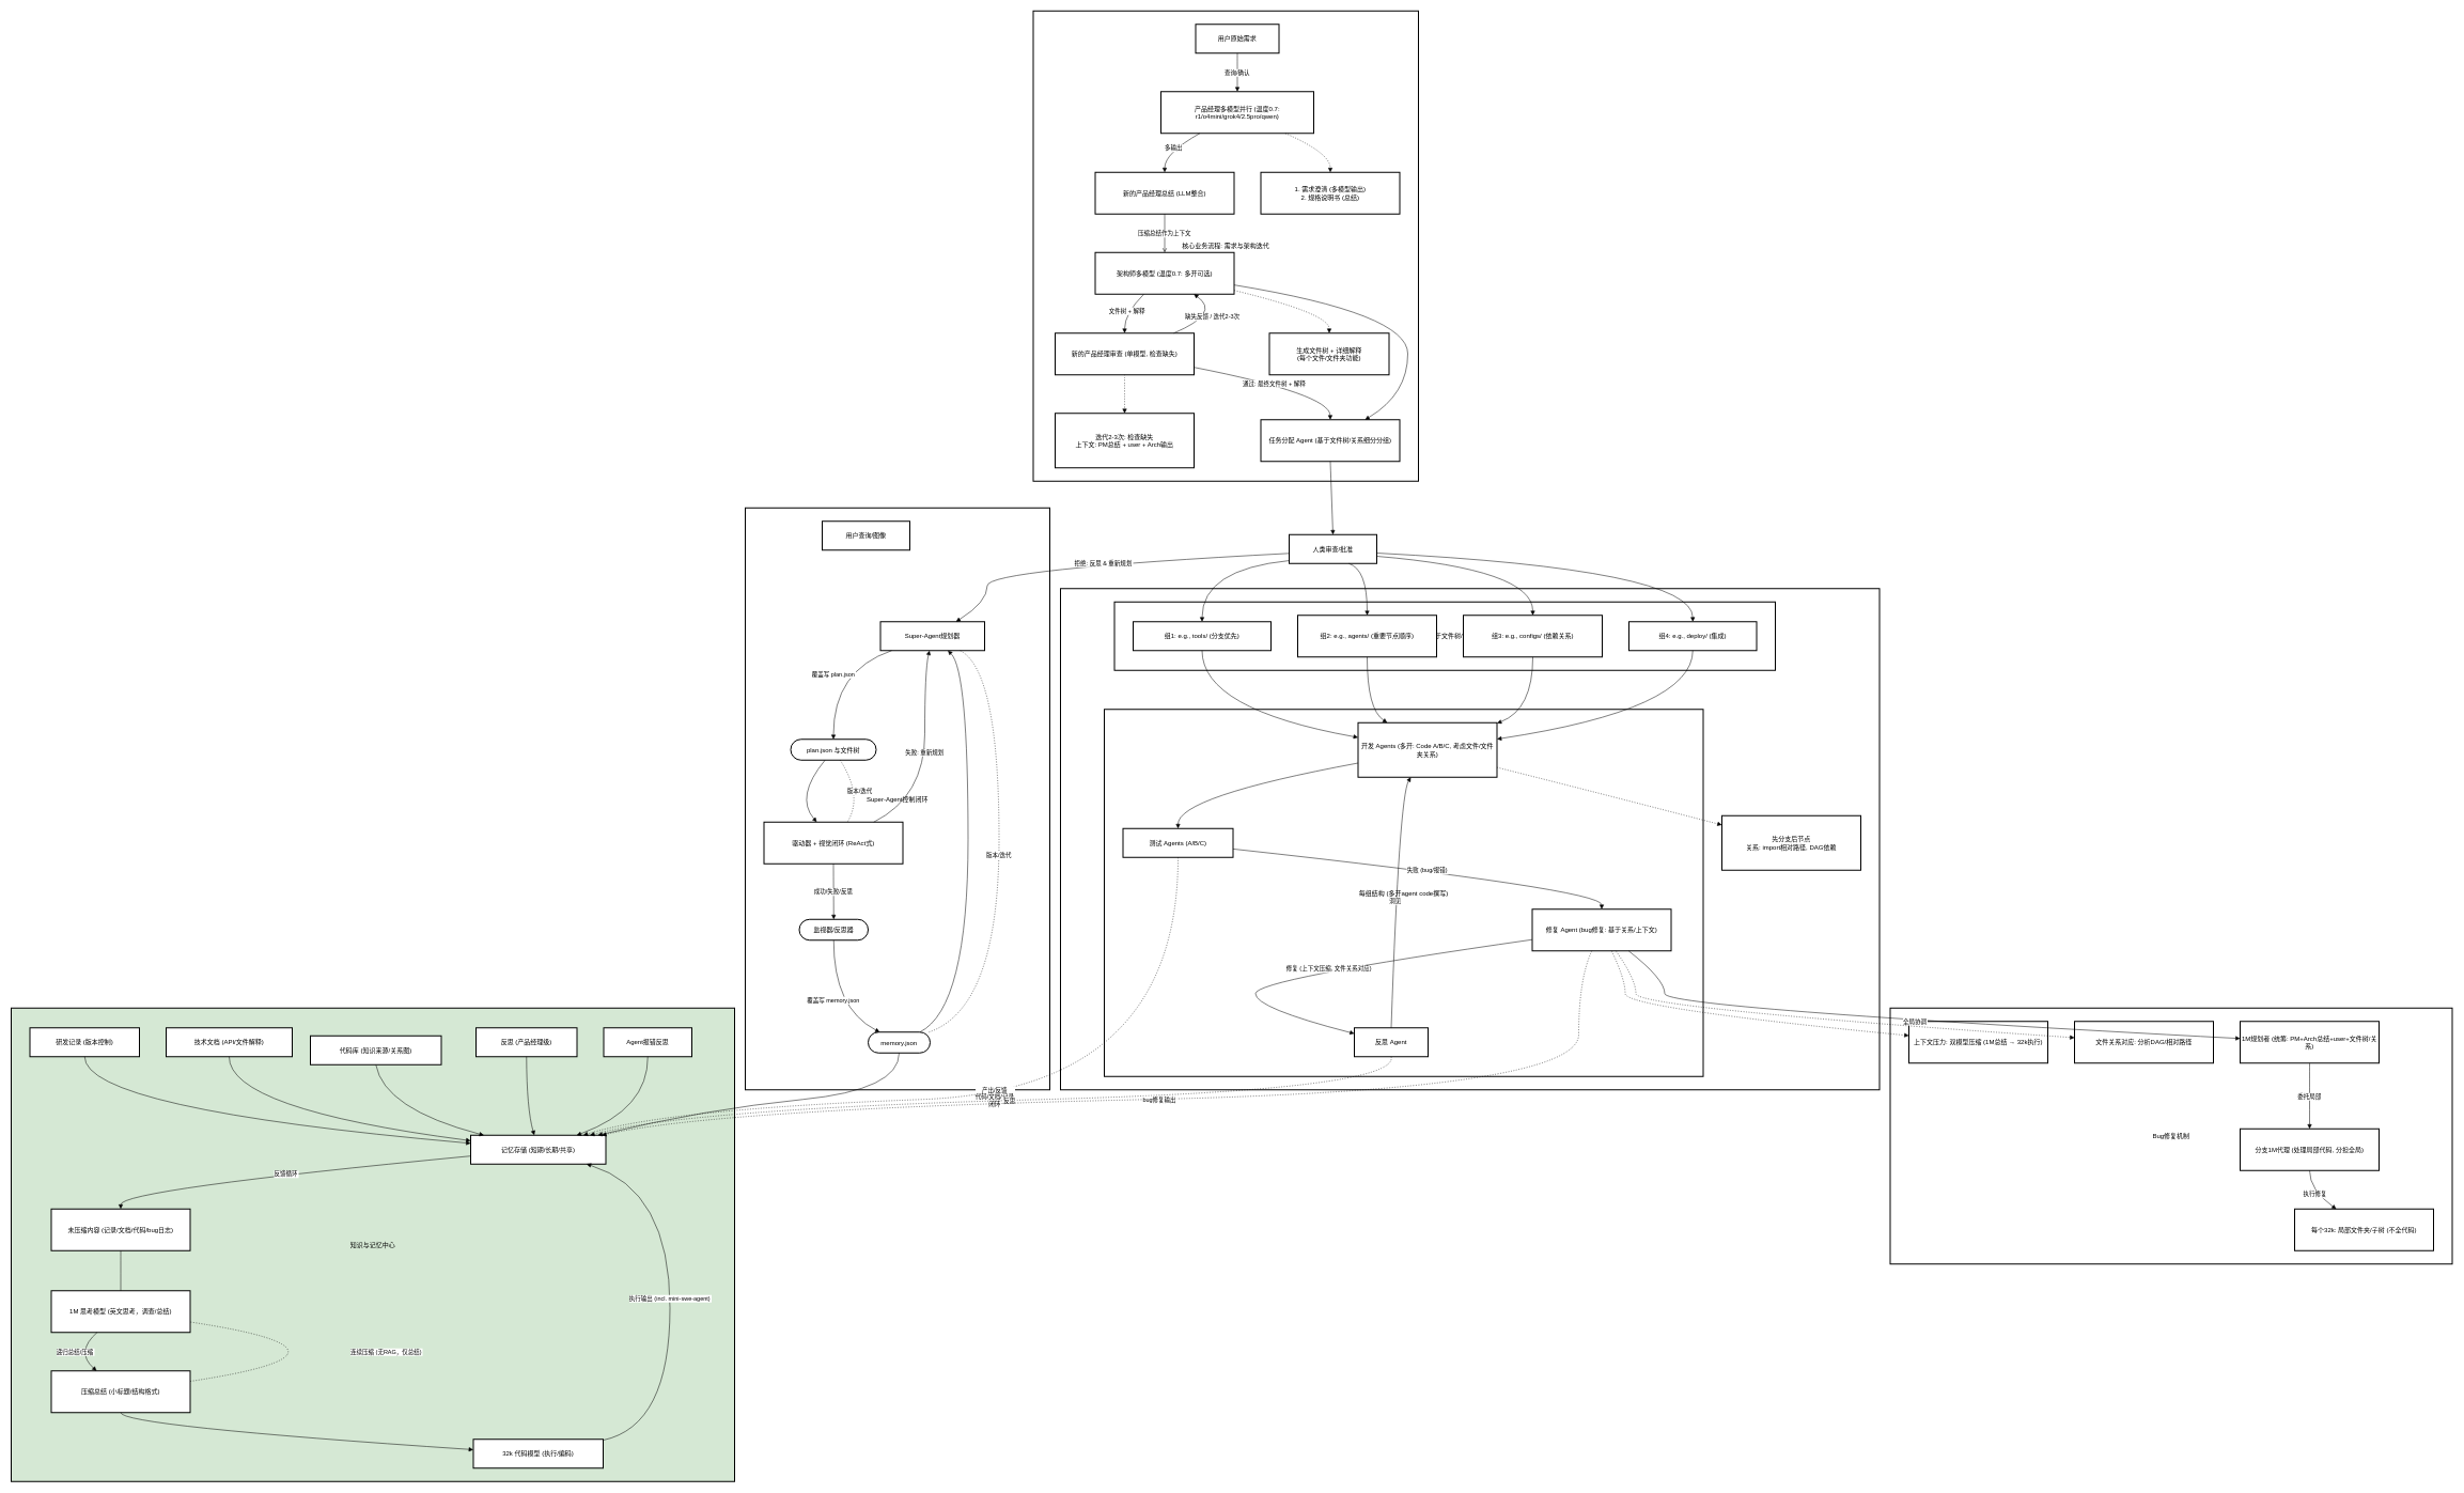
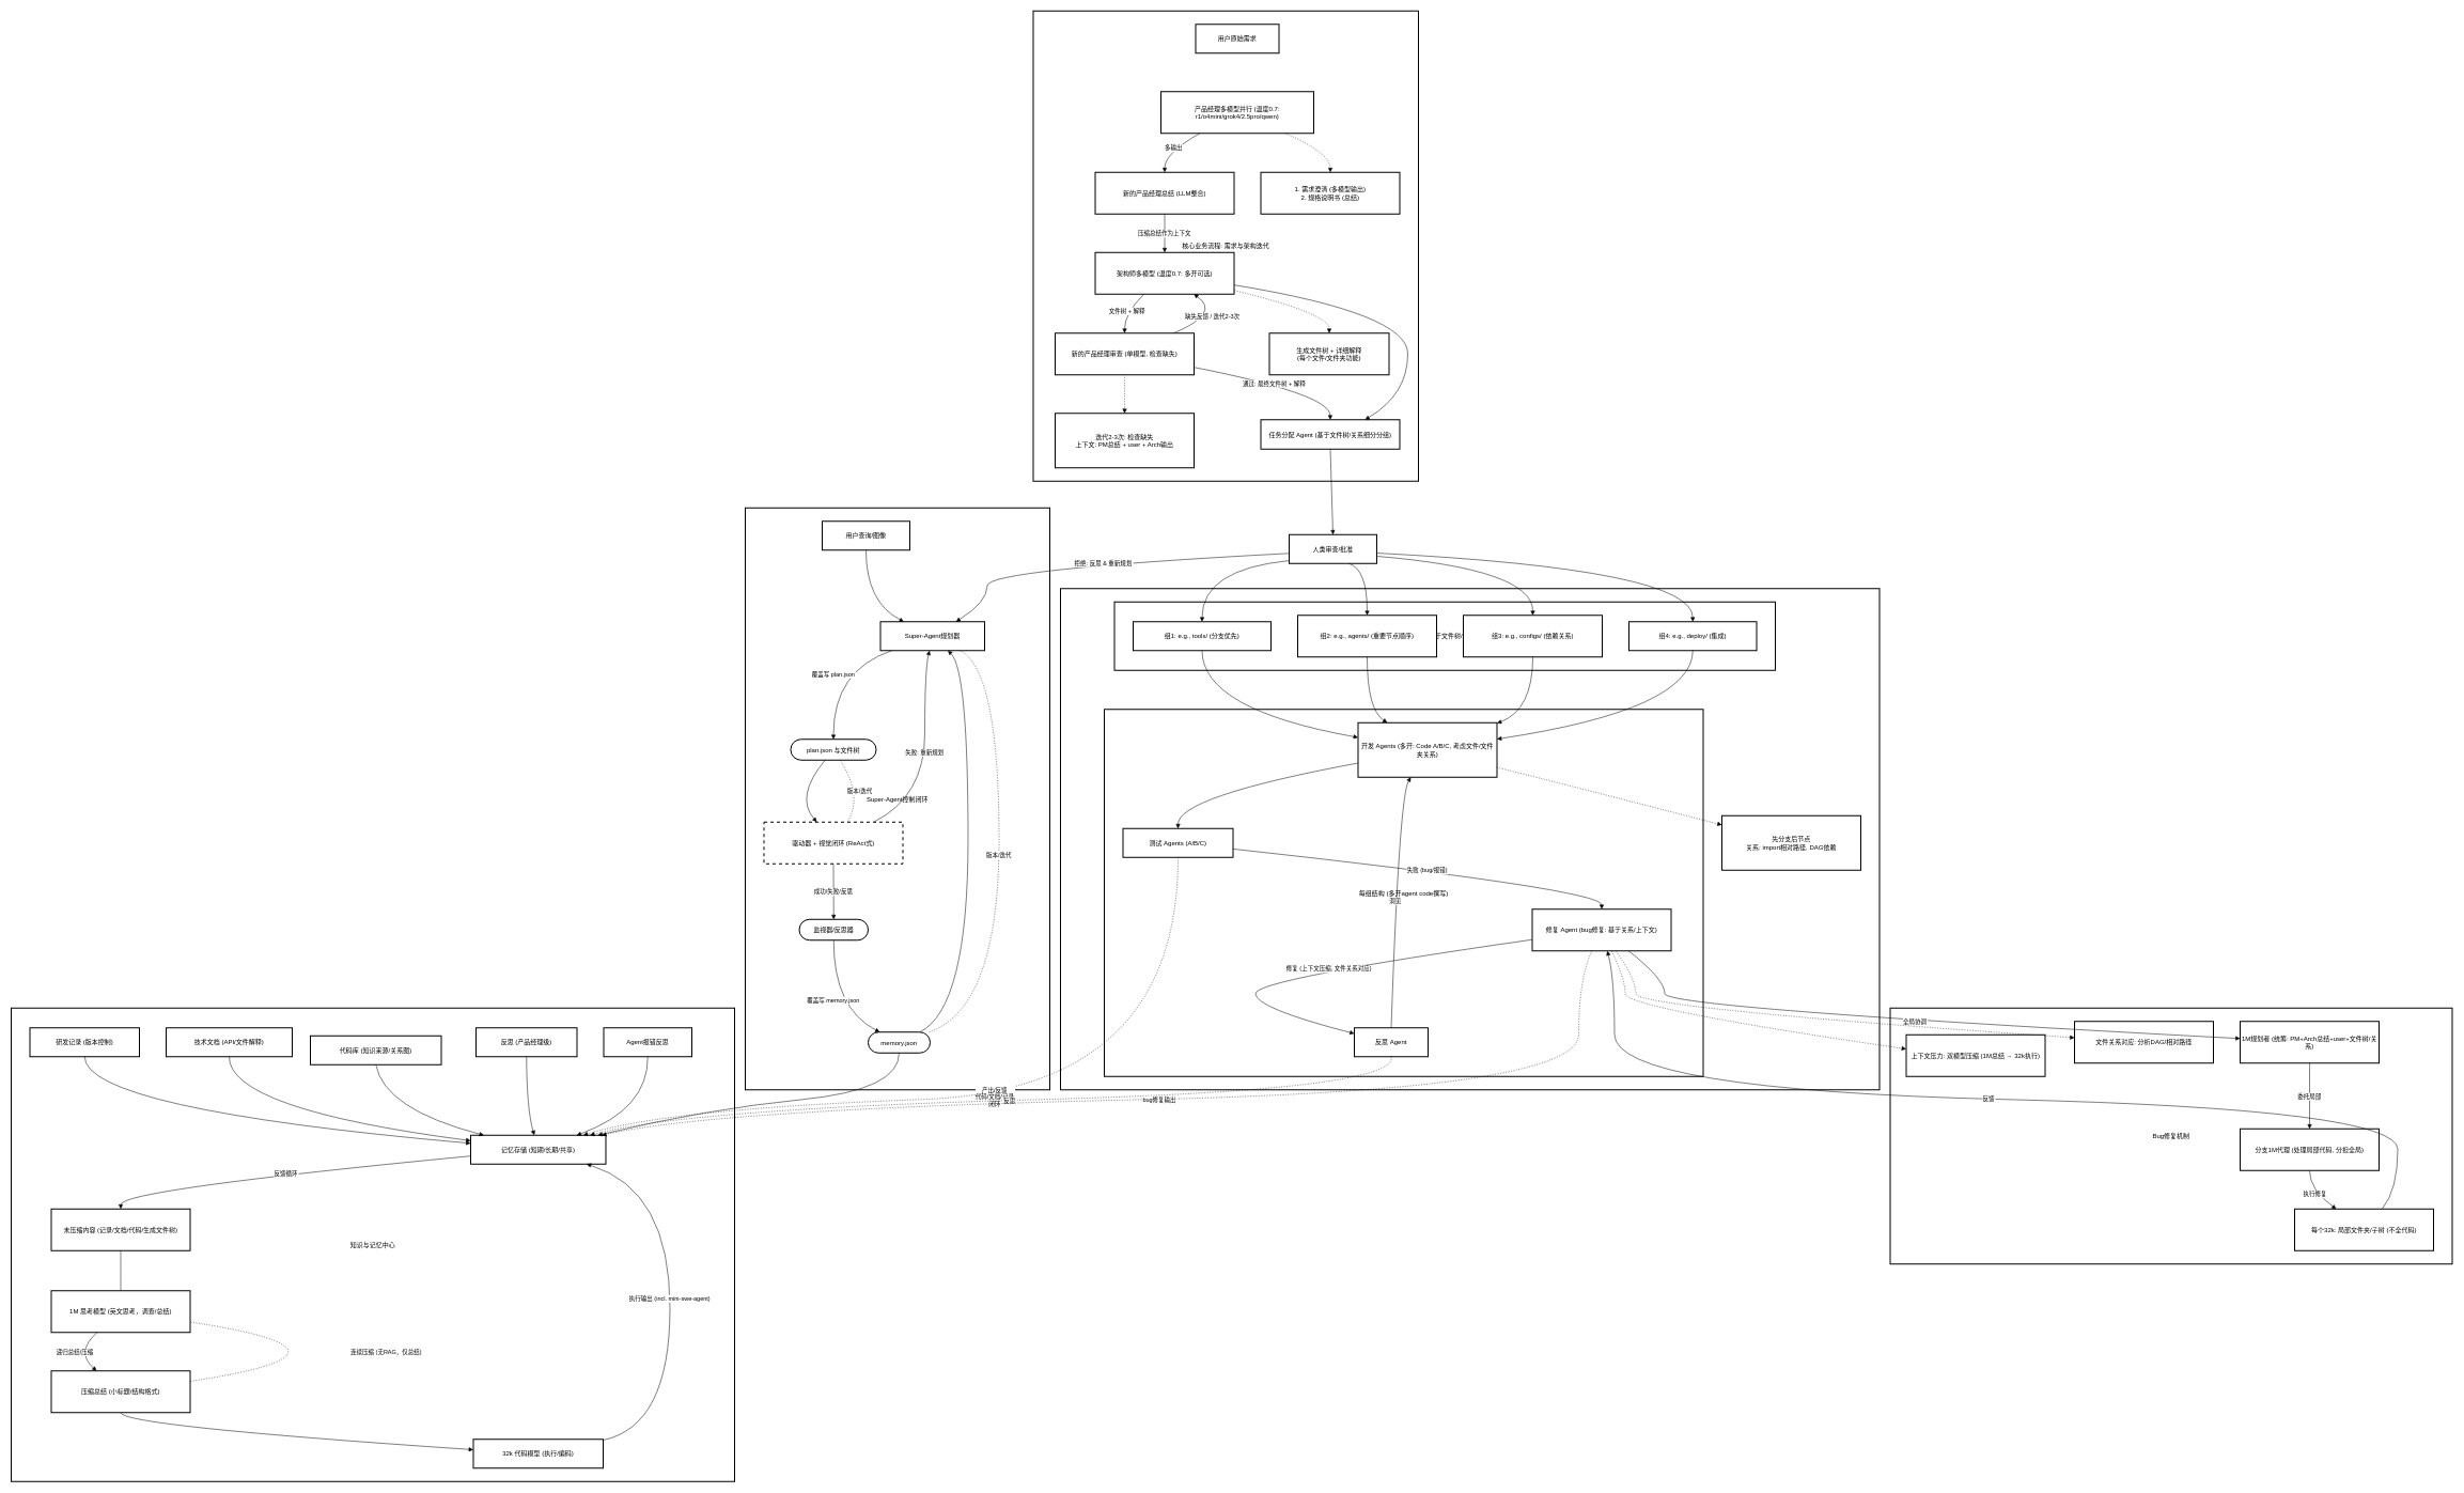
- <mxCell id="58" value="查询/确认" style="curved=1;startArrow=none;endArrow=block;exitX=0.5;exitY=1;entryX=0.5;entryY=0.01;rounded=0;" edge="1" parent="1" source="15" target="16"><mxGeometry relative="1" as="geometry"><Array as="points" /></mxGeometry></mxCell>
- <mxCell id="60" value="压缩总结作为上下文" style="curved=1;startArrow=none;endArrow=open;exitX=0.5;exitY=1;entryX=0.5;entryY=0;rounded=0;" edge="1" parent="1" source="17" target="18"><mxGeometry relative="1" as="geometry"><Array as="points" /></mxGeometry></mxCell>
+ <mxCell id="60" value="压缩总结作为上下文" style="curved=1;startArrow=none;endArrow=block;exitX=0.5;exitY=1;entryX=0.5;entryY=0;rounded=0;" edge="1" parent="1" source="17" target="18"><mxGeometry relative="1" as="geometry"><Array as="points" /></mxGeometry></mxCell>
- <mxCell id="23" value="任务分配 Agent (基于文件树/关系细分分组)" style="whiteSpace=wrap;strokeWidth=2;" vertex="1" parent="1"><mxGeometry x="2359" y="785" width="260" height="78" as="geometry" /></mxCell>
+ <mxCell id="23" value="任务分配 Agent (基于文件树/关系细分分组)" style="whiteSpace=wrap;strokeWidth=2;" vertex="1" parent="1"><mxGeometry x="2359" y="785" width="260" height="55" as="geometry" /></mxCell>
+ <mxCell id="49" value="" style="curved=1;startArrow=none;endArrow=block;exitX=0.5;exitY=1;entryX=0.23;entryY=0.01;rounded=0;" edge="1" parent="1" source="9" target="10"><mxGeometry relative="1" as="geometry"><Array as="points"><mxPoint x="1620" y="1126" /></Array></mxGeometry></mxCell>
- <mxCell id="12" value="驱动器 + 视觉闭环 (ReAct式)" style="whiteSpace=wrap;strokeWidth=2;" vertex="1" parent="1"><mxGeometry x="1429" y="1538" width="260" height="78" as="geometry" /></mxCell>
+ <mxCell id="12" value="驱动器 + 视觉闭环 (ReAct式)" style="whiteSpace=wrap;strokeWidth=2;dashed=1;" vertex="1" parent="1"><mxGeometry x="1429" y="1538" width="260" height="78" as="geometry" /></mxCell>
- <mxCell id="34" value="上下文压力: 双模型压缩 (1M总结 → 32k执行)" style="whiteSpace=wrap;strokeWidth=2;" vertex="1" parent="1"><mxGeometry x="3572" y="1911" width="260" height="78" as="geometry" /></mxCell>
+ <mxCell id="34" value="上下文压力: 双模型压缩 (1M总结 → 32k执行)" style="whiteSpace=wrap;strokeWidth=2;" vertex="1" parent="1"><mxGeometry x="3567" y="1936" width="260" height="78" as="geometry" /></mxCell>
+ <mxCell id="86" value="反馈" style="curved=1;startArrow=none;endArrow=block;exitX=0.63;exitY=0;entryX=0.54;entryY=0.99;rounded=0;" edge="1" parent="1" source="38" target="31"><mxGeometry relative="1" as="geometry"><Array as="points"><mxPoint x="4487" y="2226" /><mxPoint x="4487" y="2075" /><mxPoint x="3021" y="2039" /><mxPoint x="3021" y="1832" /></Array></mxGeometry></mxCell>
- <mxCell id="39" value="未压缩内容 (记录/文档/代码/bug日志)" style="whiteSpace=wrap;strokeWidth=2;" vertex="1" parent="1"><mxGeometry x="95" y="2262" width="260" height="78" as="geometry" /></mxCell>
+ <mxCell id="39" value="未压缩内容 (记录/文档/代码/生成文件树)" style="whiteSpace=wrap;strokeWidth=2;" vertex="1" parent="1"><mxGeometry x="95" y="2262" width="260" height="78" as="geometry" /></mxCell>
- <mxCell id="2" value="知识与记忆中心" style="whiteSpace=wrap;strokeWidth=2;fillColor=#d5e8d4;" vertex="1" parent="1"><mxGeometry x="20" y="1886" width="1354" height="886" as="geometry" /></mxCell>
+ <mxCell id="2" value="知识与记忆中心" style="whiteSpace=wrap;strokeWidth=2;" vertex="1" parent="1"><mxGeometry x="20" y="1886" width="1354" height="886" as="geometry" /></mxCell>
